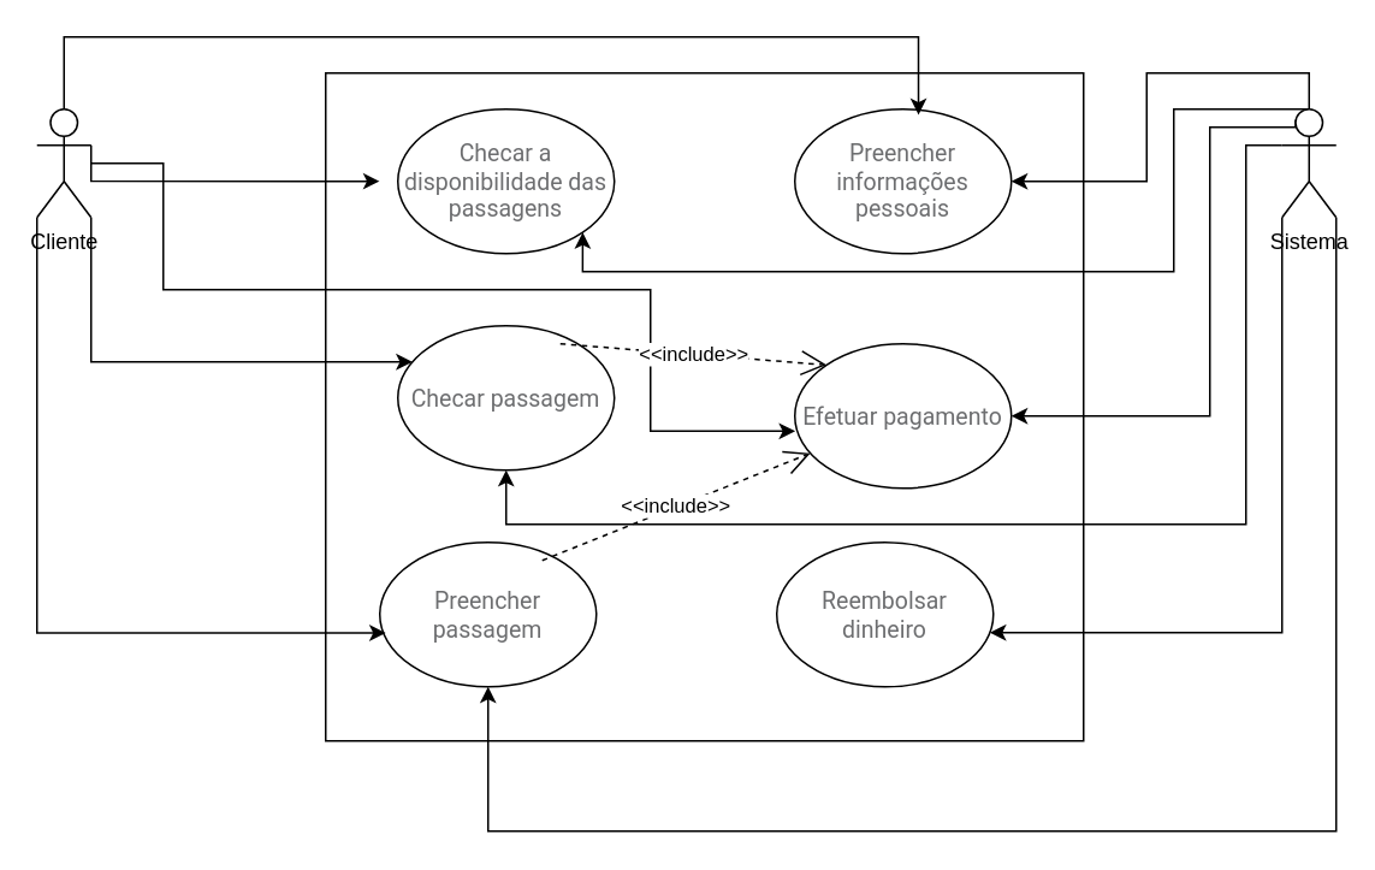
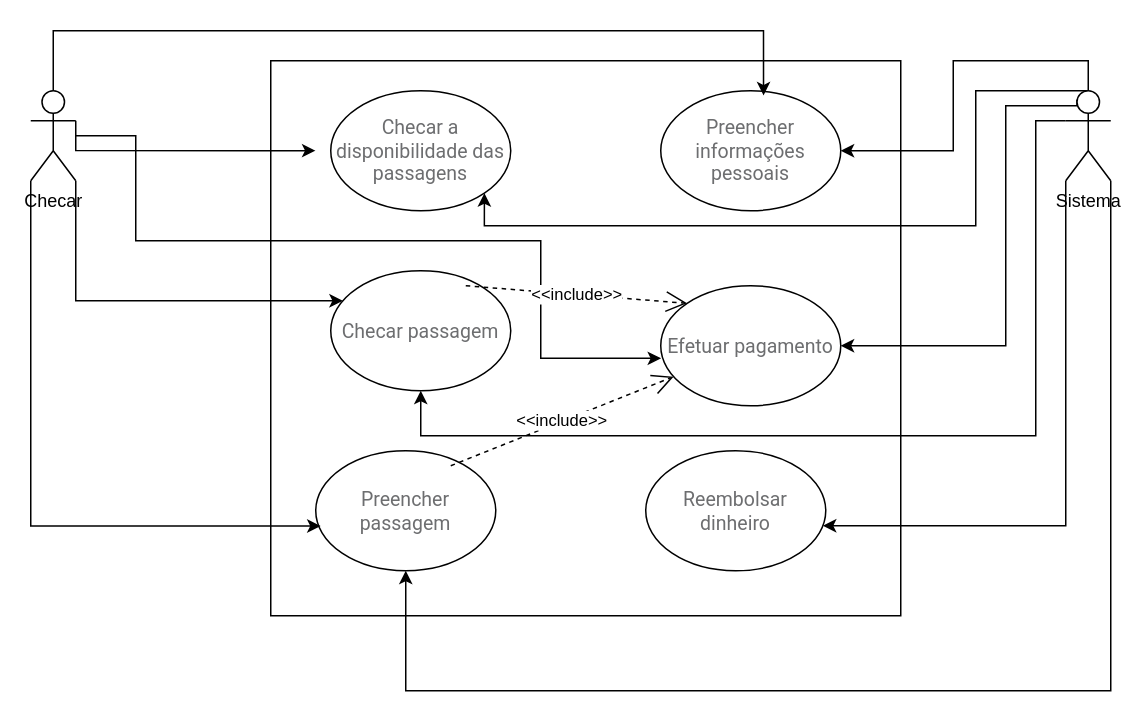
- <mxCell id="4" value="Cliente" style="shape=umlActor;verticalLabelPosition=bottom;verticalAlign=top;html=1;" vertex="1" parent="1"><mxGeometry x="20" y="60" width="30" height="60" as="geometry" /></mxCell>
+ <mxCell id="4" value="Checar" style="shape=umlActor;verticalLabelPosition=bottom;verticalAlign=top;html=1;" vertex="1" parent="1"><mxGeometry x="20" y="60" width="30" height="60" as="geometry" /></mxCell>
